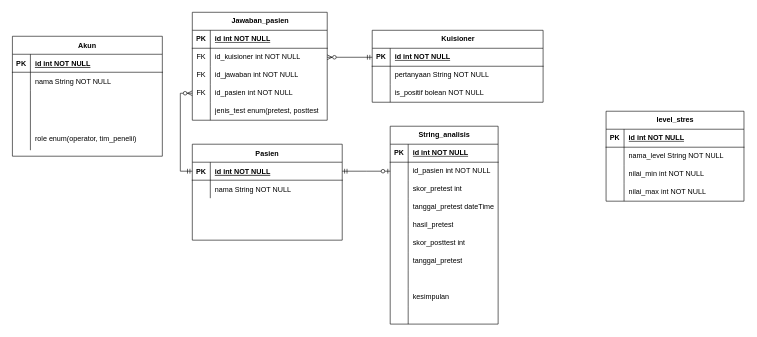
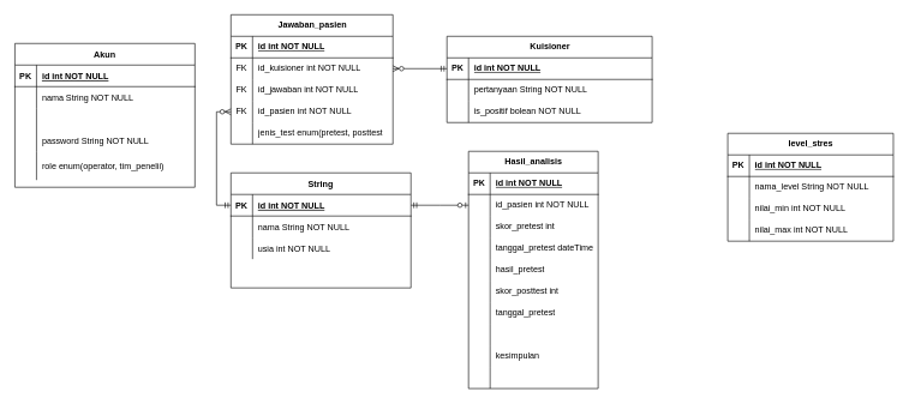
+ <mxCell id="25" value="password String NOT NULL" style="shape=partialRectangle;overflow=hidden;connectable=0;fillColor=none;top=0;left=0;bottom=0;right=0;align=left;spacingLeft=6;" parent="23" vertex="1"><mxGeometry x="30" width="220" height="30" as="geometry"><mxRectangle width="220" height="30" as="alternateBounds" /></mxGeometry></mxCell>
- <mxCell id="56" value="String_analisis" style="shape=table;startSize=30;container=1;collapsible=1;childLayout=tableLayout;fixedRows=1;rowLines=0;fontStyle=1;align=center;resizeLast=1;html=1;" parent="1" vertex="1"><mxGeometry x="650" y="210" width="180" height="330" as="geometry" /></mxCell>
+ <mxCell id="56" value="Hasil_analisis" style="shape=table;startSize=30;container=1;collapsible=1;childLayout=tableLayout;fixedRows=1;rowLines=0;fontStyle=1;align=center;resizeLast=1;html=1;" parent="1" vertex="1"><mxGeometry x="650" y="210" width="180" height="330" as="geometry" /></mxCell>
- <mxCell id="2" value="Pasien" style="shape=table;startSize=30;container=1;collapsible=1;childLayout=tableLayout;fixedRows=1;rowLines=0;fontStyle=1;align=center;resizeLast=1;" parent="1" vertex="1"><mxGeometry x="320" y="240" width="250" height="160" as="geometry" /></mxCell>
+ <mxCell id="2" value="String" style="shape=table;startSize=30;container=1;collapsible=1;childLayout=tableLayout;fixedRows=1;rowLines=0;fontStyle=1;align=center;resizeLast=1;" parent="1" vertex="1"><mxGeometry x="320" y="240" width="250" height="160" as="geometry" /></mxCell>
+ <mxCell id="11" value="usia int NOT NULL" style="shape=partialRectangle;overflow=hidden;connectable=0;fillColor=none;top=0;left=0;bottom=0;right=0;align=left;spacingLeft=6;" parent="9" vertex="1"><mxGeometry x="30" width="220" height="30" as="geometry"><mxRectangle width="220" height="30" as="alternateBounds" /></mxGeometry></mxCell>
